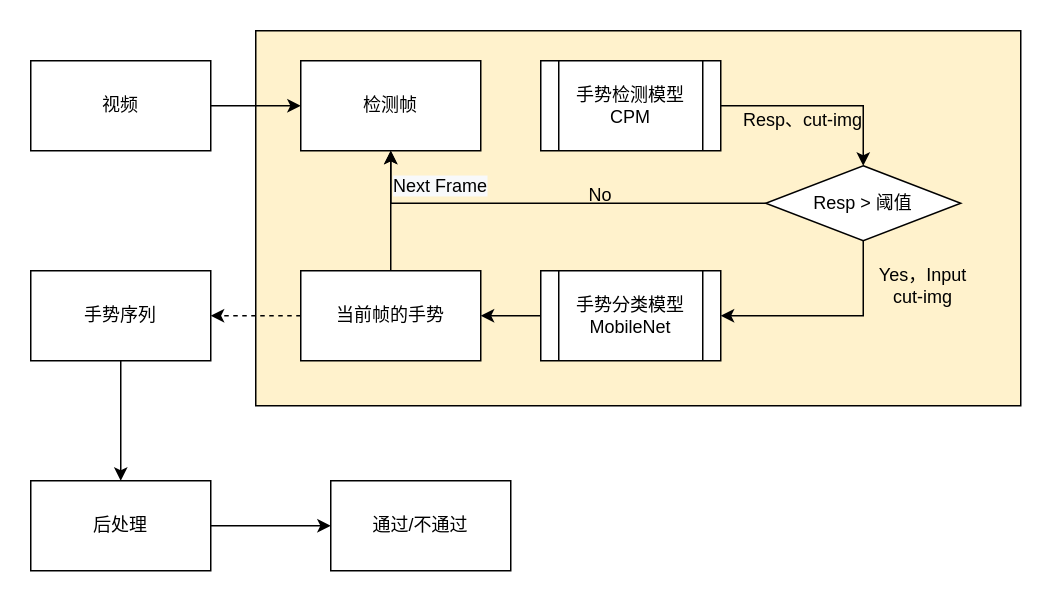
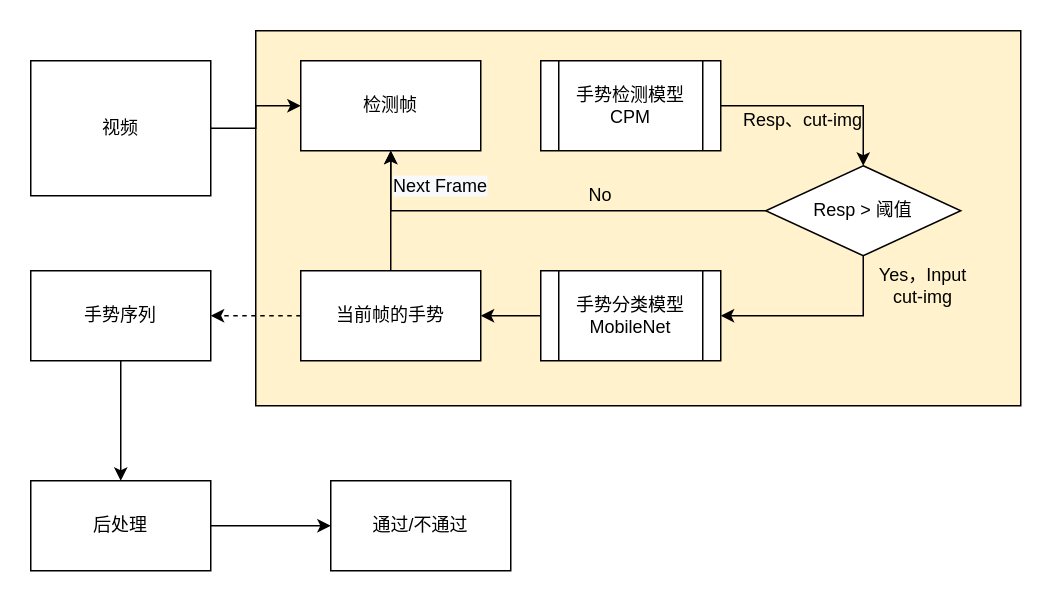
- <mxCell id="8" value="视频" style="rounded=0;whiteSpace=wrap;html=1;" vertex="1" parent="1"><mxGeometry x="20" y="40" width="120" height="60" as="geometry" /></mxCell>
+ <mxCell id="8" value="视频" style="rounded=0;whiteSpace=wrap;html=1;" vertex="1" parent="1"><mxGeometry x="20" y="40" width="120" height="90" as="geometry" /></mxCell>
- <mxCell id="12" value="Resp &amp;gt; 阈值" style="rhombus;whiteSpace=wrap;html=1;" vertex="1" parent="1"><mxGeometry x="510" y="110" width="130" height="50" as="geometry" /></mxCell>
+ <mxCell id="12" value="Resp &amp;gt; 阈值" style="rhombus;whiteSpace=wrap;html=1;" vertex="1" parent="1"><mxGeometry x="510" y="110" width="130" height="60" as="geometry" /></mxCell>
